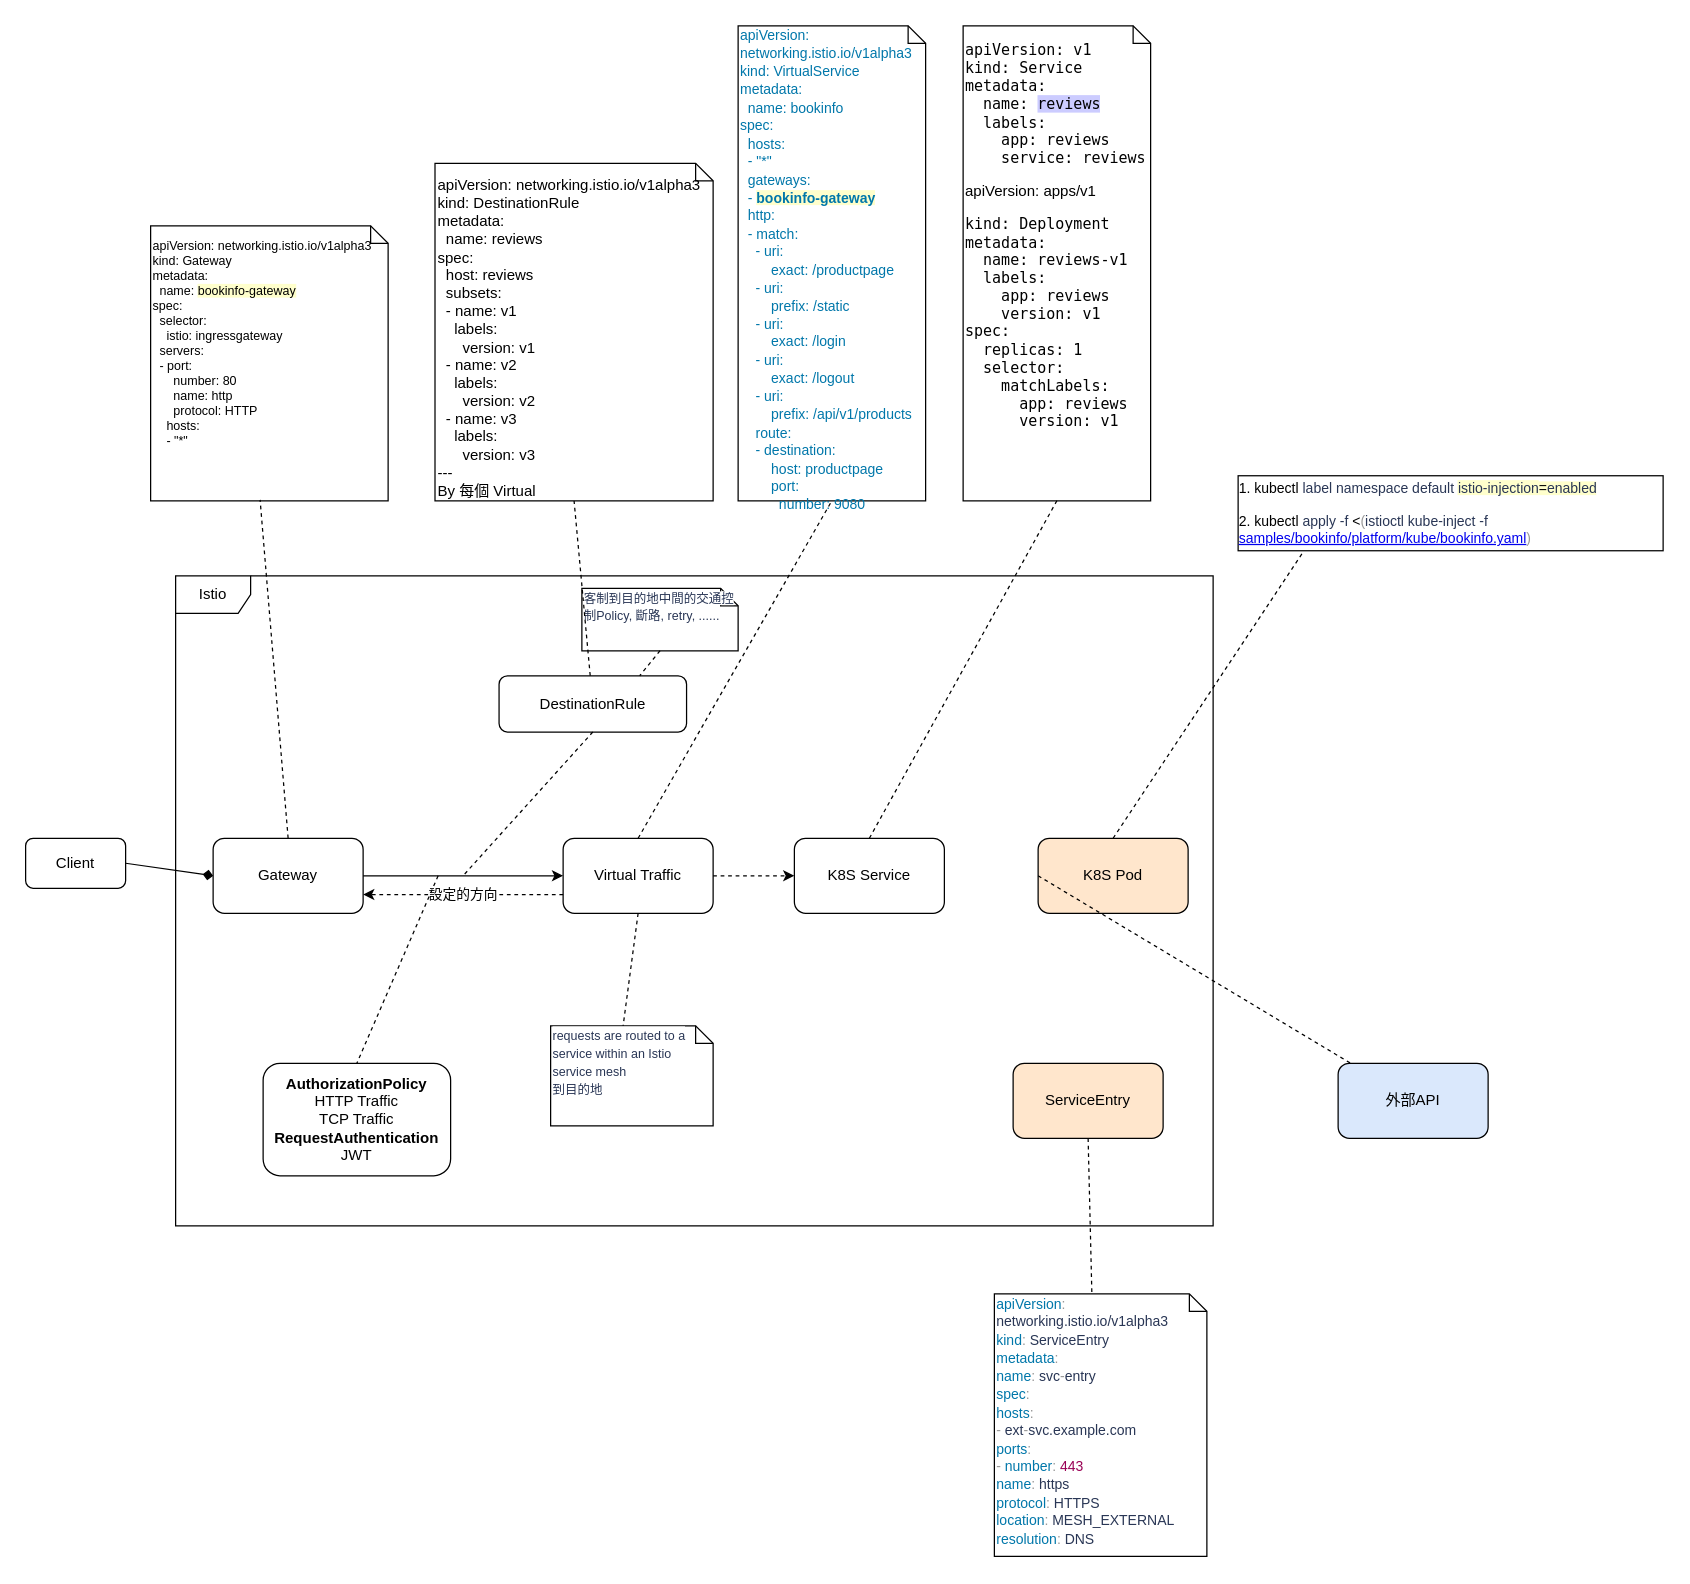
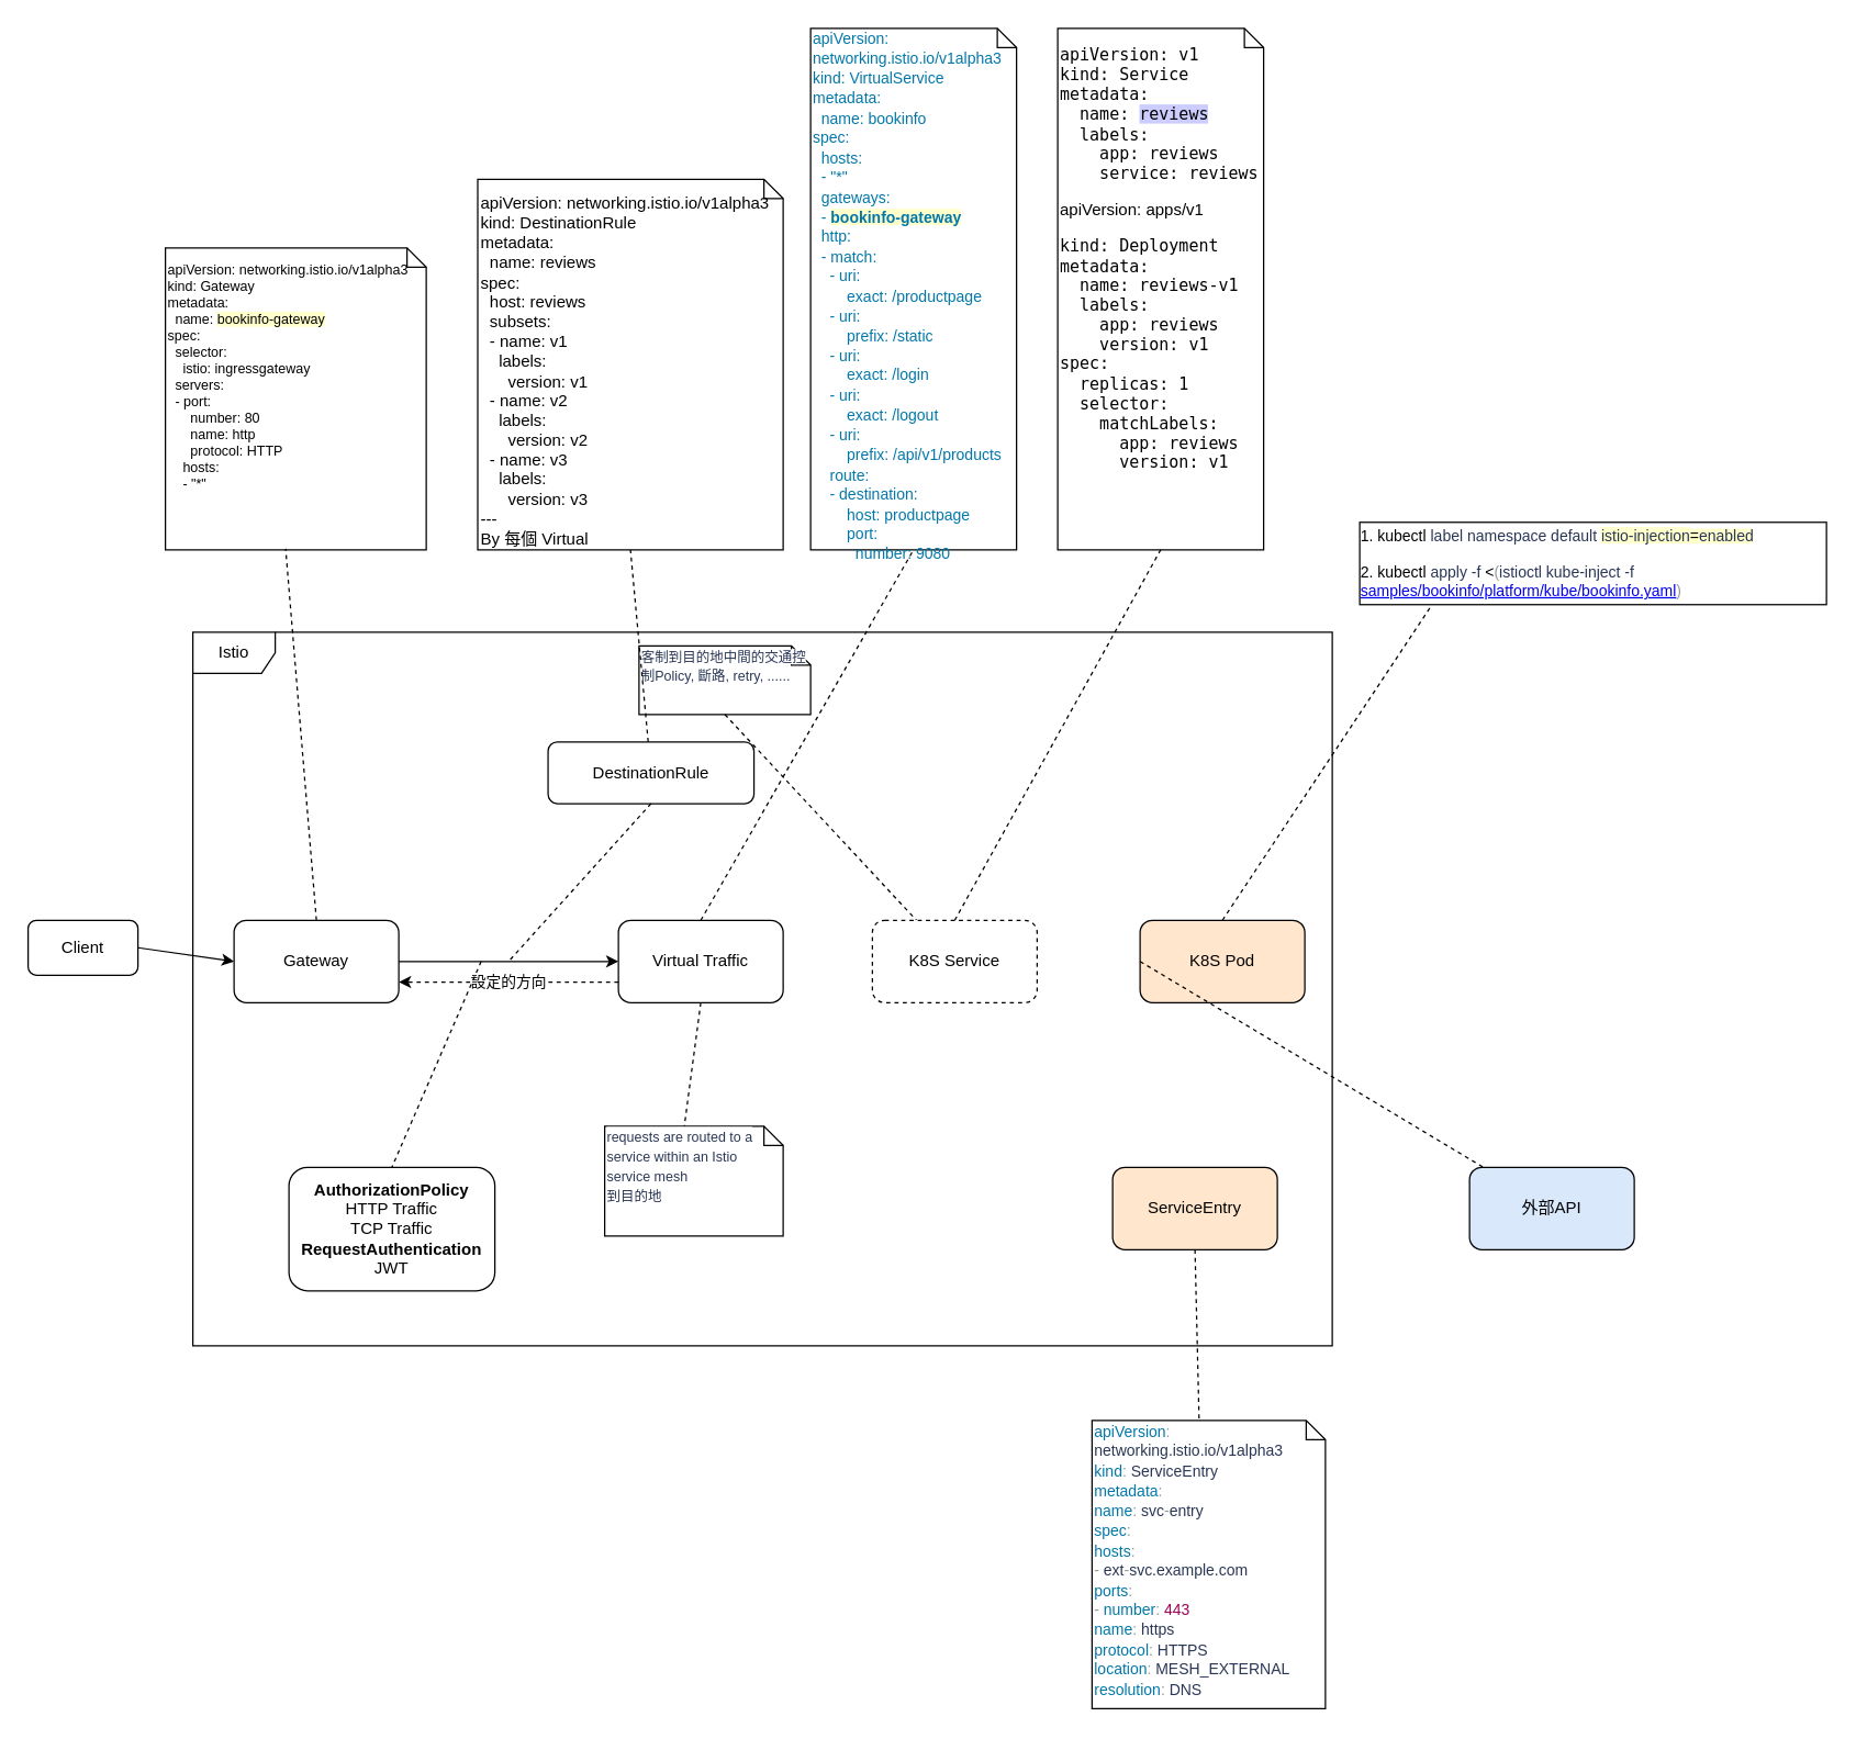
- <mxCell id="9" value="" style="endArrow=none;dashed=1;html=1;entryX=0.75;entryY=0;entryDx=0;entryDy=0;exitX=0.5;exitY=1;exitDx=0;exitDy=0;exitPerimeter=0;" edge="1" parent="1" source="8" target="7"><mxGeometry width="50" height="50" relative="1" as="geometry"><mxPoint x="572.5" y="830" as="sourcePoint" /><mxPoint x="572.5" y="930" as="targetPoint" /></mxGeometry></mxCell>
+ <mxCell id="9" value="" style="endArrow=none;dashed=1;html=1;exitX=0.5;exitY=1;exitDx=0;exitDy=0;exitPerimeter=0;" edge="1" parent="1" source="8" target="10"><mxGeometry width="50" height="50" relative="1" as="geometry"><mxPoint x="572.5" y="830" as="sourcePoint" /><mxPoint x="572.5" y="930" as="targetPoint" /></mxGeometry></mxCell>
- <mxCell id="14" value="" style="endArrow=diamond;html=1;exitX=1;exitY=0.5;exitDx=0;exitDy=0;entryX=0;entryY=0.5;entryDx=0;entryDy=0;" edge="1" parent="1" source="13" target="4"><mxGeometry width="50" height="50" relative="1" as="geometry"><mxPoint x="350" y="980" as="sourcePoint" /><mxPoint x="400" y="930" as="targetPoint" /></mxGeometry></mxCell>
+ <mxCell id="14" value="" style="endArrow=classic;html=1;exitX=1;exitY=0.5;exitDx=0;exitDy=0;entryX=0;entryY=0.5;entryDx=0;entryDy=0;" edge="1" parent="1" source="13" target="4"><mxGeometry width="50" height="50" relative="1" as="geometry"><mxPoint x="350" y="980" as="sourcePoint" /><mxPoint x="400" y="930" as="targetPoint" /></mxGeometry></mxCell>
- <mxCell id="20" value="" style="endArrow=classic;html=1;dashed=1;exitX=1;exitY=0.5;exitDx=0;exitDy=0;entryX=0;entryY=0.5;entryDx=0;entryDy=0;" edge="1" parent="1" source="3" target="10"><mxGeometry width="50" height="50" relative="1" as="geometry"><mxPoint x="580" y="790" as="sourcePoint" /><mxPoint x="630" y="740" as="targetPoint" /></mxGeometry></mxCell>
- <mxCell id="10" value="K8S Service" style="rounded=1;whiteSpace=wrap;html=1;" vertex="1" parent="1"><mxGeometry x="635" y="670" width="120" height="60" as="geometry" /></mxCell>
+ <mxCell id="10" value="K8S Service" style="rounded=1;whiteSpace=wrap;html=1;dashed=1;" vertex="1" parent="1"><mxGeometry x="635" y="670" width="120" height="60" as="geometry" /></mxCell>
